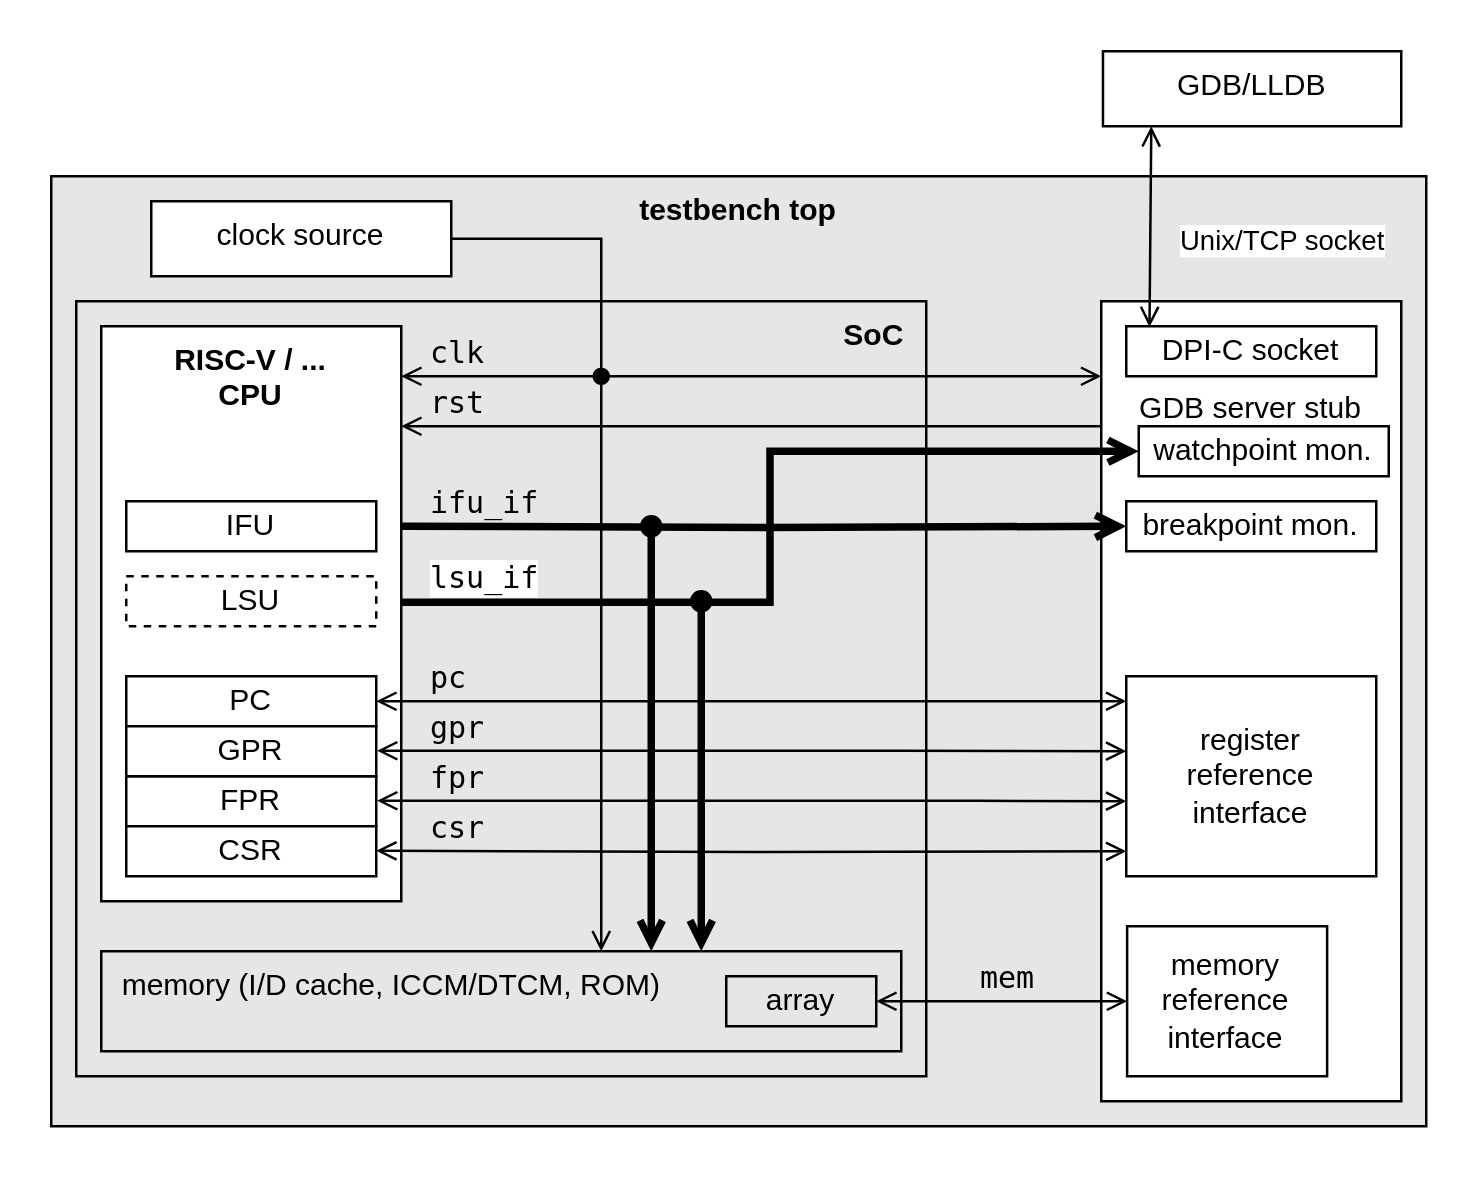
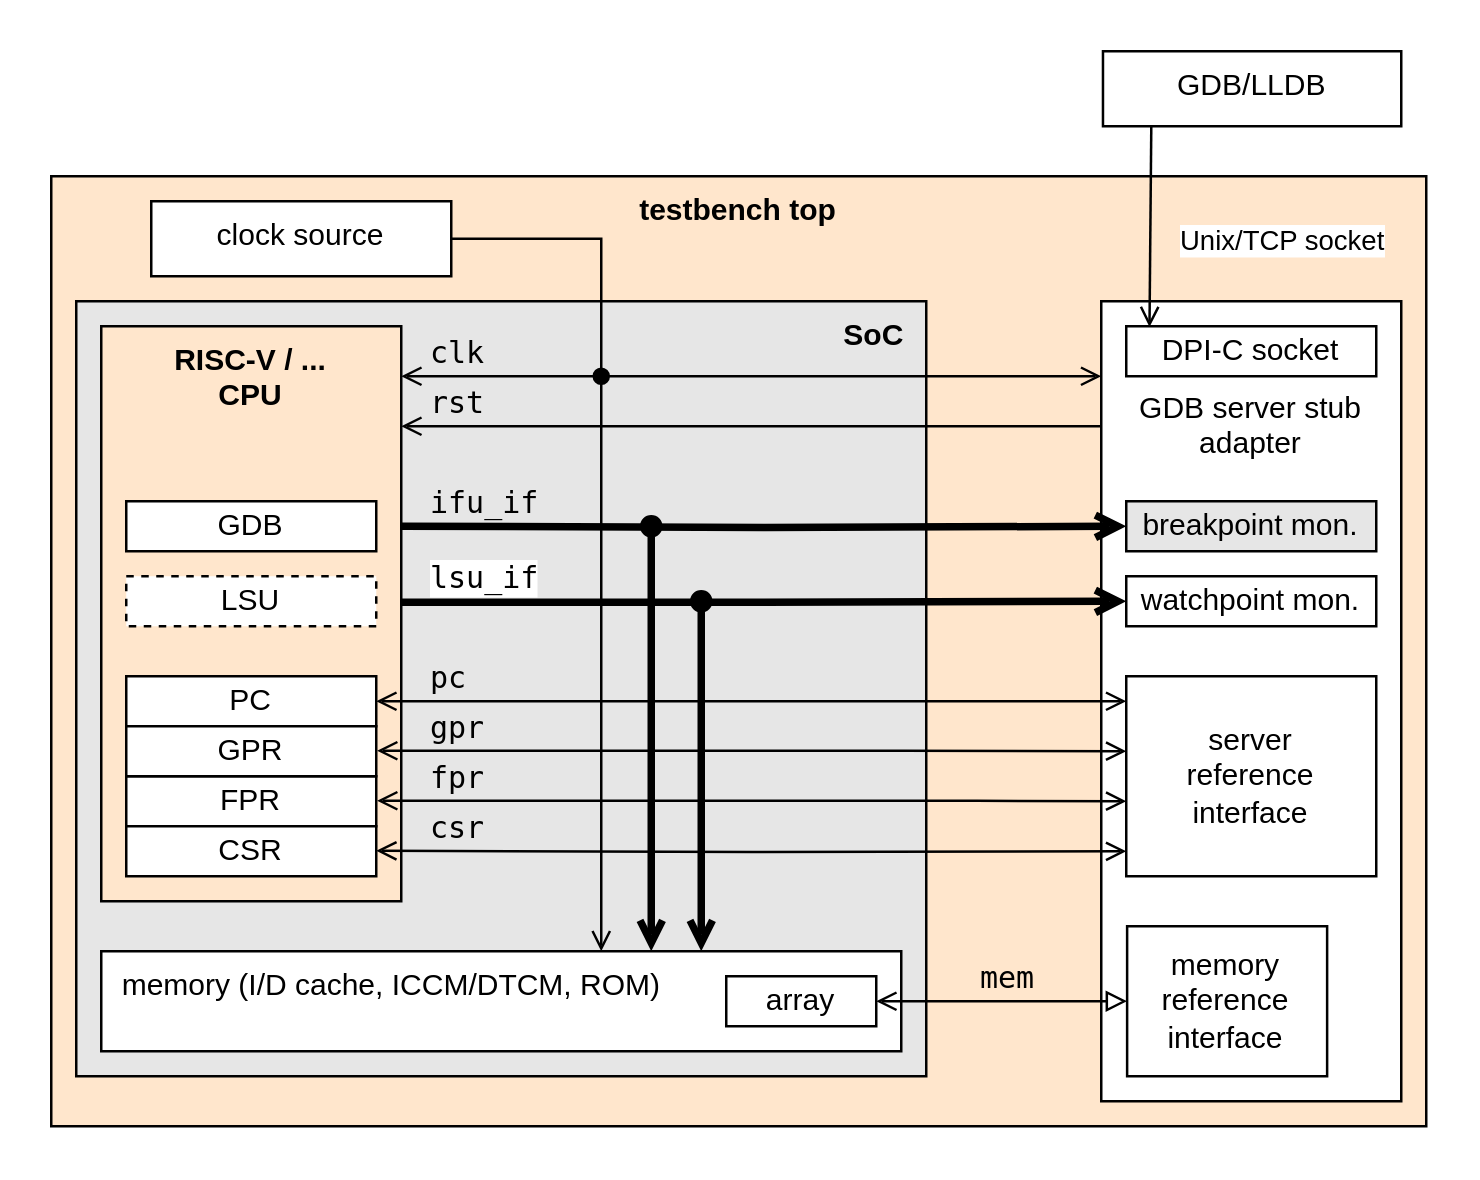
- <mxCell id="14" value="" style="endArrow=open;startArrow=open;html=1;rounded=0;startFill=0;endFill=0;exitX=0.093;exitY=0.017;exitDx=0;exitDy=0;snapToPoint=1;exitPerimeter=0;entryX=0.162;entryY=1;entryDx=0;entryDy=0;entryPerimeter=0;" parent="1" source="44" target="13" edge="1"><mxGeometry width="50" height="50" relative="1" as="geometry"><mxPoint x="500.233" y="125" as="sourcePoint" /><mxPoint x="450" y="100" as="targetPoint" /></mxGeometry></mxCell>
+ <mxCell id="14" value="" style="endArrow=none;startArrow=open;html=1;rounded=0;startFill=0;endFill=0;exitX=0.093;exitY=0.017;exitDx=0;exitDy=0;snapToPoint=1;exitPerimeter=0;entryX=0.162;entryY=1;entryDx=0;entryDy=0;entryPerimeter=0;" parent="1" source="44" target="13" edge="1"><mxGeometry width="50" height="50" relative="1" as="geometry"><mxPoint x="500.233" y="125" as="sourcePoint" /><mxPoint x="450" y="100" as="targetPoint" /></mxGeometry></mxCell>
- <mxCell id="2" value="&lt;b&gt;testbench top&lt;/b&gt;" style="rounded=0;whiteSpace=wrap;html=1;align=center;verticalAlign=top;fillColor=#E6E6E6;" vertex="1" parent="1"><mxGeometry x="20" y="70" width="550" height="380" as="geometry" /></mxCell>
+ <mxCell id="2" value="&lt;b&gt;testbench top&lt;/b&gt;" style="rounded=0;whiteSpace=wrap;html=1;align=center;verticalAlign=top;fillColor=#ffe6cc;" vertex="1" parent="1"><mxGeometry x="20" y="70" width="550" height="380" as="geometry" /></mxCell>
- <mxCell id="5" value="&lt;b&gt;RISC-V / ...&lt;/b&gt;&lt;div&gt;&lt;b&gt;CPU&lt;/b&gt;&lt;/div&gt;" style="rounded=0;whiteSpace=wrap;html=1;align=center;verticalAlign=top;" parent="1" vertex="1"><mxGeometry x="40" y="130" width="120" height="230" as="geometry" /></mxCell>
+ <mxCell id="5" value="&lt;b&gt;RISC-V / ...&lt;/b&gt;&lt;div&gt;&lt;b&gt;CPU&lt;/b&gt;&lt;/div&gt;" style="rounded=0;whiteSpace=wrap;html=1;align=center;verticalAlign=top;fillColor=#ffe6cc;" parent="1" vertex="1"><mxGeometry x="40" y="130" width="120" height="230" as="geometry" /></mxCell>
- <mxCell id="28" value="watchpoint mon." style="rounded=0;whiteSpace=wrap;html=1;align=center;verticalAlign=middle;" parent="1" vertex="1"><mxGeometry x="455" y="170" width="100" height="20" as="geometry" /></mxCell>
+ <mxCell id="28" value="watchpoint mon." style="rounded=0;whiteSpace=wrap;html=1;align=center;verticalAlign=middle;" parent="1" vertex="1"><mxGeometry x="450" y="230" width="100" height="20" as="geometry" /></mxCell>
- <mxCell id="21" value="IFU" style="rounded=0;whiteSpace=wrap;html=1;align=center;verticalAlign=middle;" parent="1" vertex="1"><mxGeometry x="50" y="200" width="100" height="20" as="geometry" /></mxCell>
+ <mxCell id="21" value="GDB" style="rounded=0;whiteSpace=wrap;html=1;align=center;verticalAlign=middle;" parent="1" vertex="1"><mxGeometry x="50" y="200" width="100" height="20" as="geometry" /></mxCell>
- <mxCell id="27" value="breakpoint mon." style="rounded=0;whiteSpace=wrap;html=1;align=center;verticalAlign=middle;" parent="1" vertex="1"><mxGeometry x="450" y="200" width="100" height="20" as="geometry" /></mxCell>
+ <mxCell id="27" value="breakpoint mon." style="rounded=0;whiteSpace=wrap;html=1;align=center;verticalAlign=middle;fillColor=#e6e6e6;" parent="1" vertex="1"><mxGeometry x="450" y="200" width="100" height="20" as="geometry" /></mxCell>
- <mxCell id="29" value="register&lt;div&gt;reference&lt;/div&gt;&lt;div&gt;interface&lt;/div&gt;" style="rounded=0;whiteSpace=wrap;html=1;align=center;verticalAlign=middle;" parent="1" vertex="1"><mxGeometry x="450" y="270" width="100" height="80" as="geometry" /></mxCell>
+ <mxCell id="29" value="server&lt;div&gt;reference&lt;/div&gt;&lt;div&gt;interface&lt;/div&gt;" style="rounded=0;whiteSpace=wrap;html=1;align=center;verticalAlign=middle;" parent="1" vertex="1"><mxGeometry x="450" y="270" width="100" height="80" as="geometry" /></mxCell>
- <mxCell id="37" value="&amp;nbsp; memory (I/D cache, ICCM/DTCM, ROM)" style="rounded=0;whiteSpace=wrap;html=1;align=left;verticalAlign=top;fillColor=#e6e6e6;" parent="1" vertex="1"><mxGeometry x="40" y="380" width="320" height="40" as="geometry" /></mxCell>
+ <mxCell id="37" value="&amp;nbsp; memory (I/D cache, ICCM/DTCM, ROM)" style="rounded=0;whiteSpace=wrap;html=1;align=left;verticalAlign=top;" parent="1" vertex="1"><mxGeometry x="40" y="380" width="320" height="40" as="geometry" /></mxCell>
- <mxCell id="43" value="array" style="rounded=0;whiteSpace=wrap;html=1;align=center;verticalAlign=middle;fillColor=#e6e6e6;" parent="1" vertex="1"><mxGeometry x="290" y="390" width="60" height="20" as="geometry" /></mxCell>
+ <mxCell id="43" value="array" style="rounded=0;whiteSpace=wrap;html=1;align=center;verticalAlign=middle;" parent="1" vertex="1"><mxGeometry x="290" y="390" width="60" height="20" as="geometry" /></mxCell>
- <mxCell id="41" style="edgeStyle=orthogonalEdgeStyle;rounded=0;orthogonalLoop=1;jettySize=auto;html=1;fontSize=12;endArrow=open;endFill=0;snapToPoint=1;startArrow=open;startFill=0;exitX=1;exitY=0.5;exitDx=0;exitDy=0;entryX=0;entryY=0.5;entryDx=0;entryDy=0;" parent="1" source="43" edge="1" target="40"><mxGeometry relative="1" as="geometry"><mxPoint x="360" y="400" as="sourcePoint" /><mxPoint x="430" y="400" as="targetPoint" /><Array as="points" /></mxGeometry></mxCell>
+ <mxCell id="41" style="edgeStyle=orthogonalEdgeStyle;rounded=0;orthogonalLoop=1;jettySize=auto;html=1;fontSize=12;endArrow=block;endFill=0;snapToPoint=1;startArrow=open;startFill=0;exitX=1;exitY=0.5;exitDx=0;exitDy=0;entryX=0;entryY=0.5;entryDx=0;entryDy=0;" parent="1" source="43" edge="1" target="40"><mxGeometry relative="1" as="geometry"><mxPoint x="360" y="400" as="sourcePoint" /><mxPoint x="430" y="400" as="targetPoint" /><Array as="points" /></mxGeometry></mxCell>
